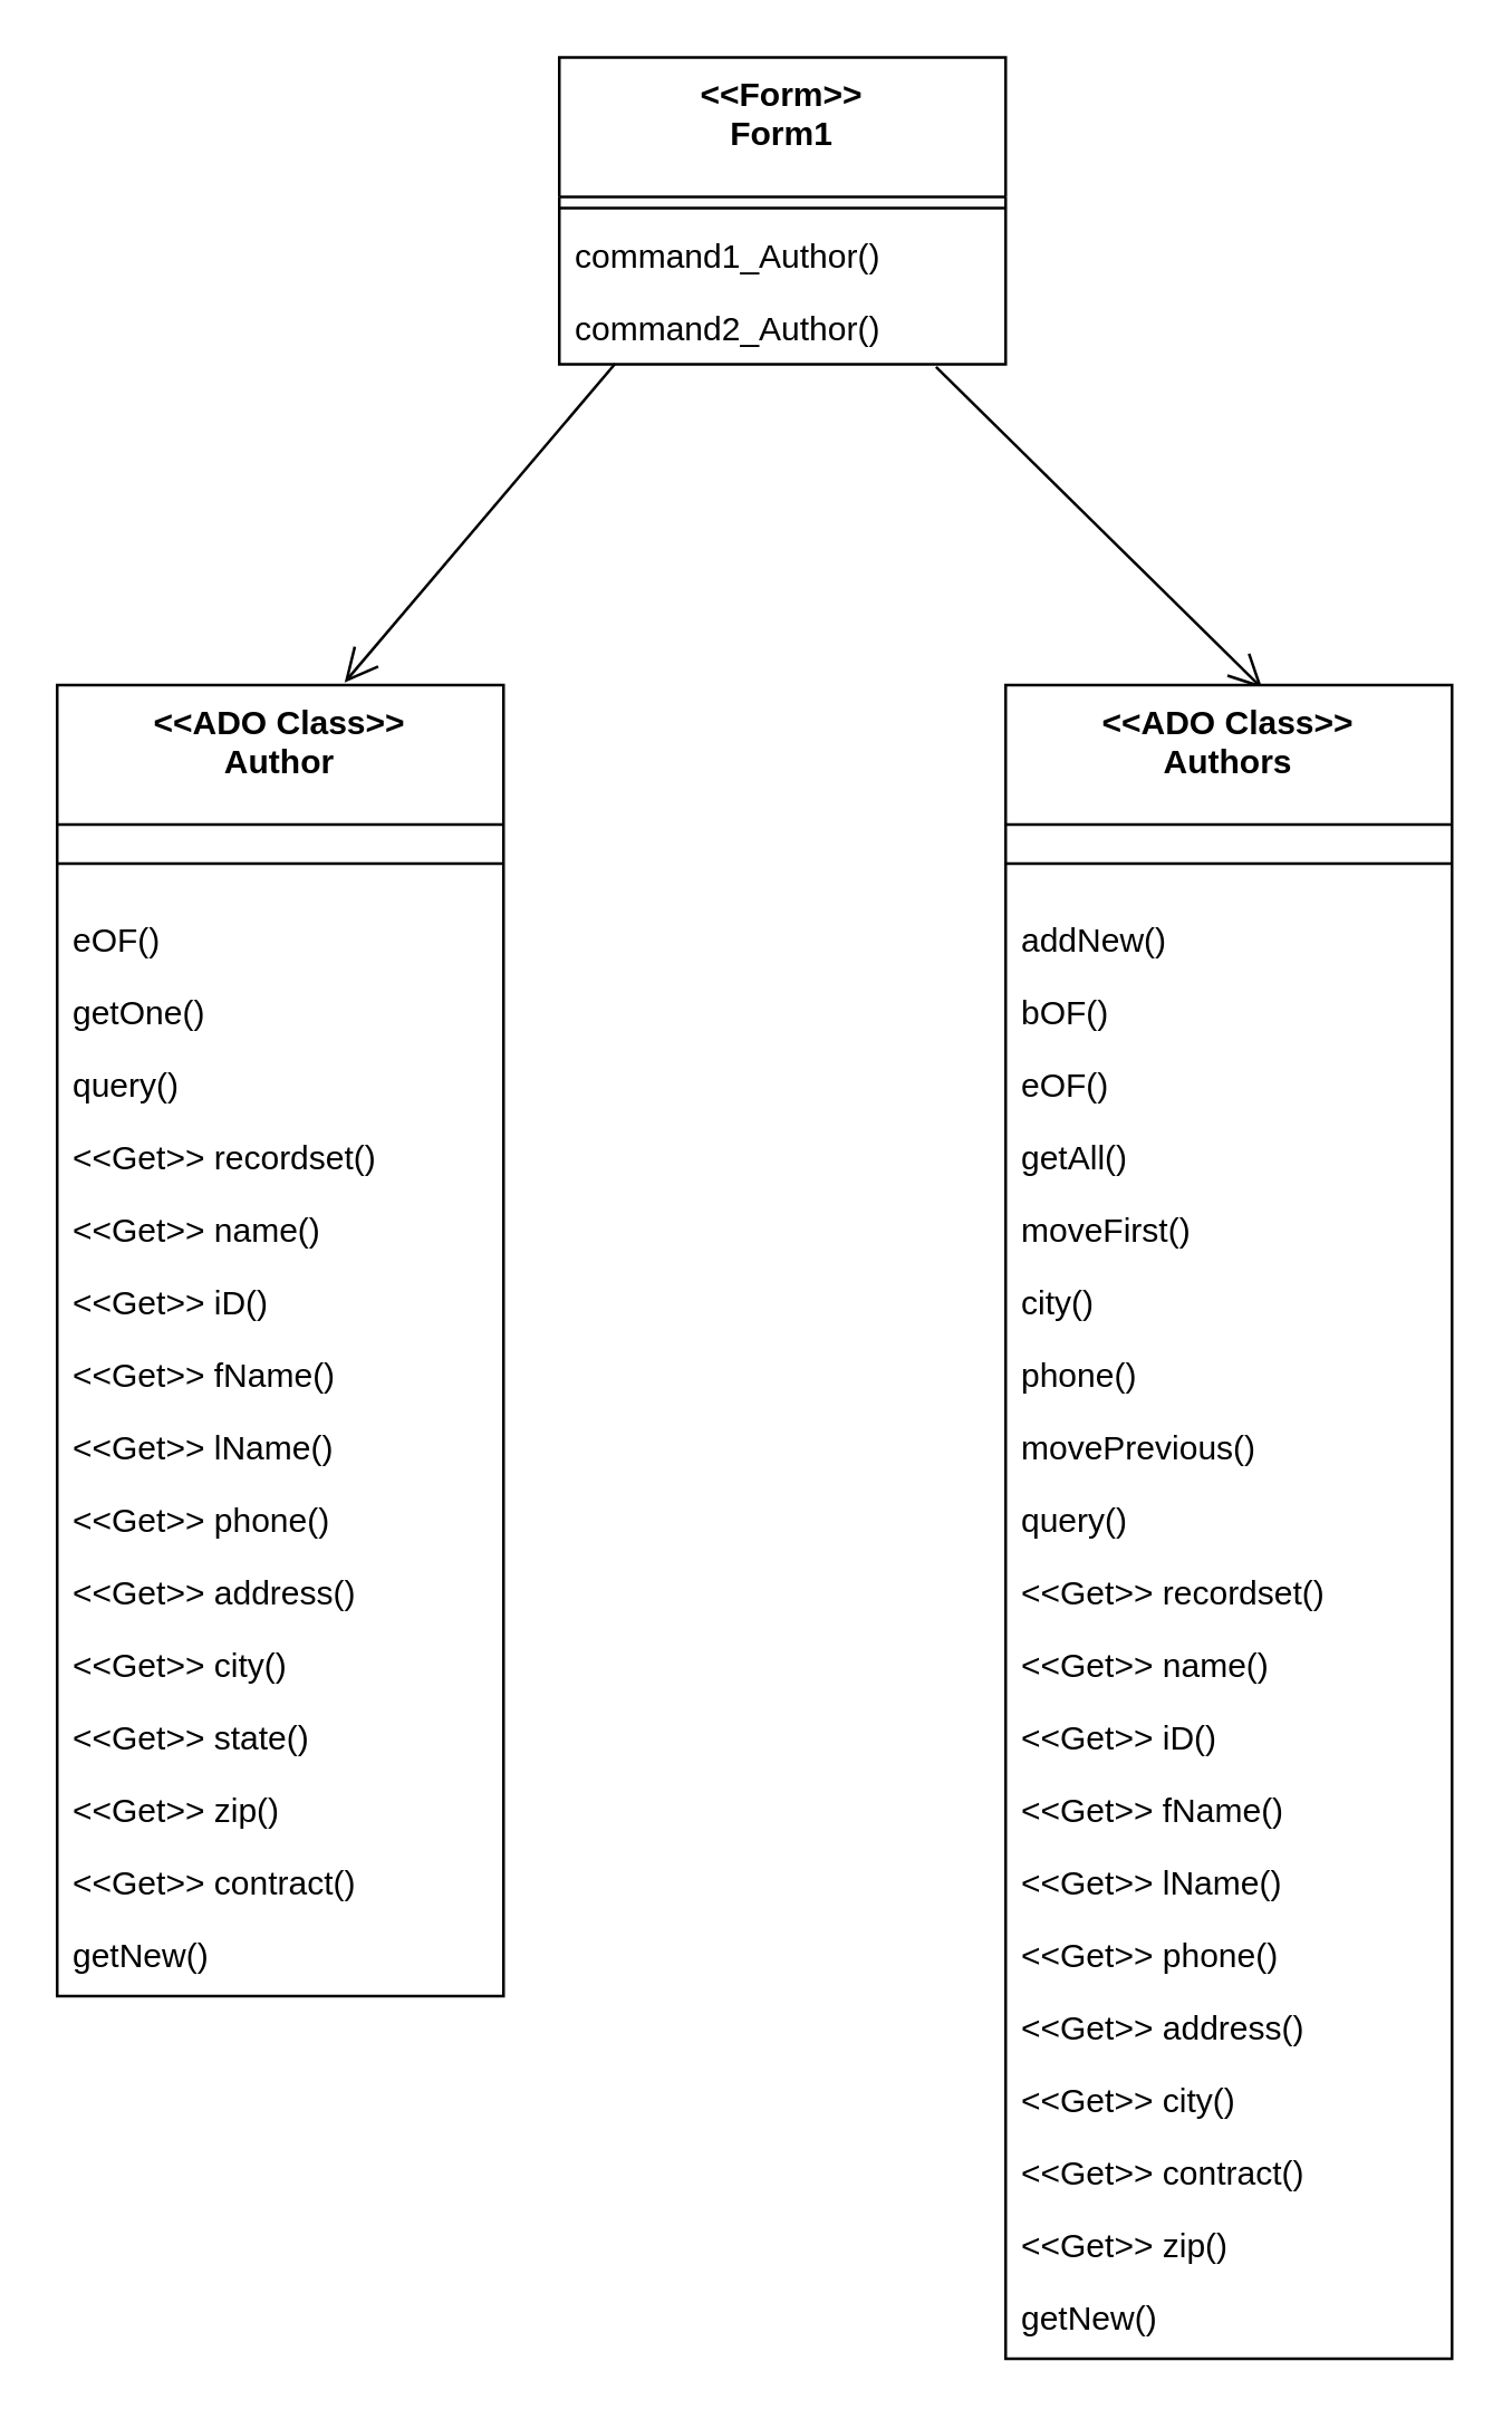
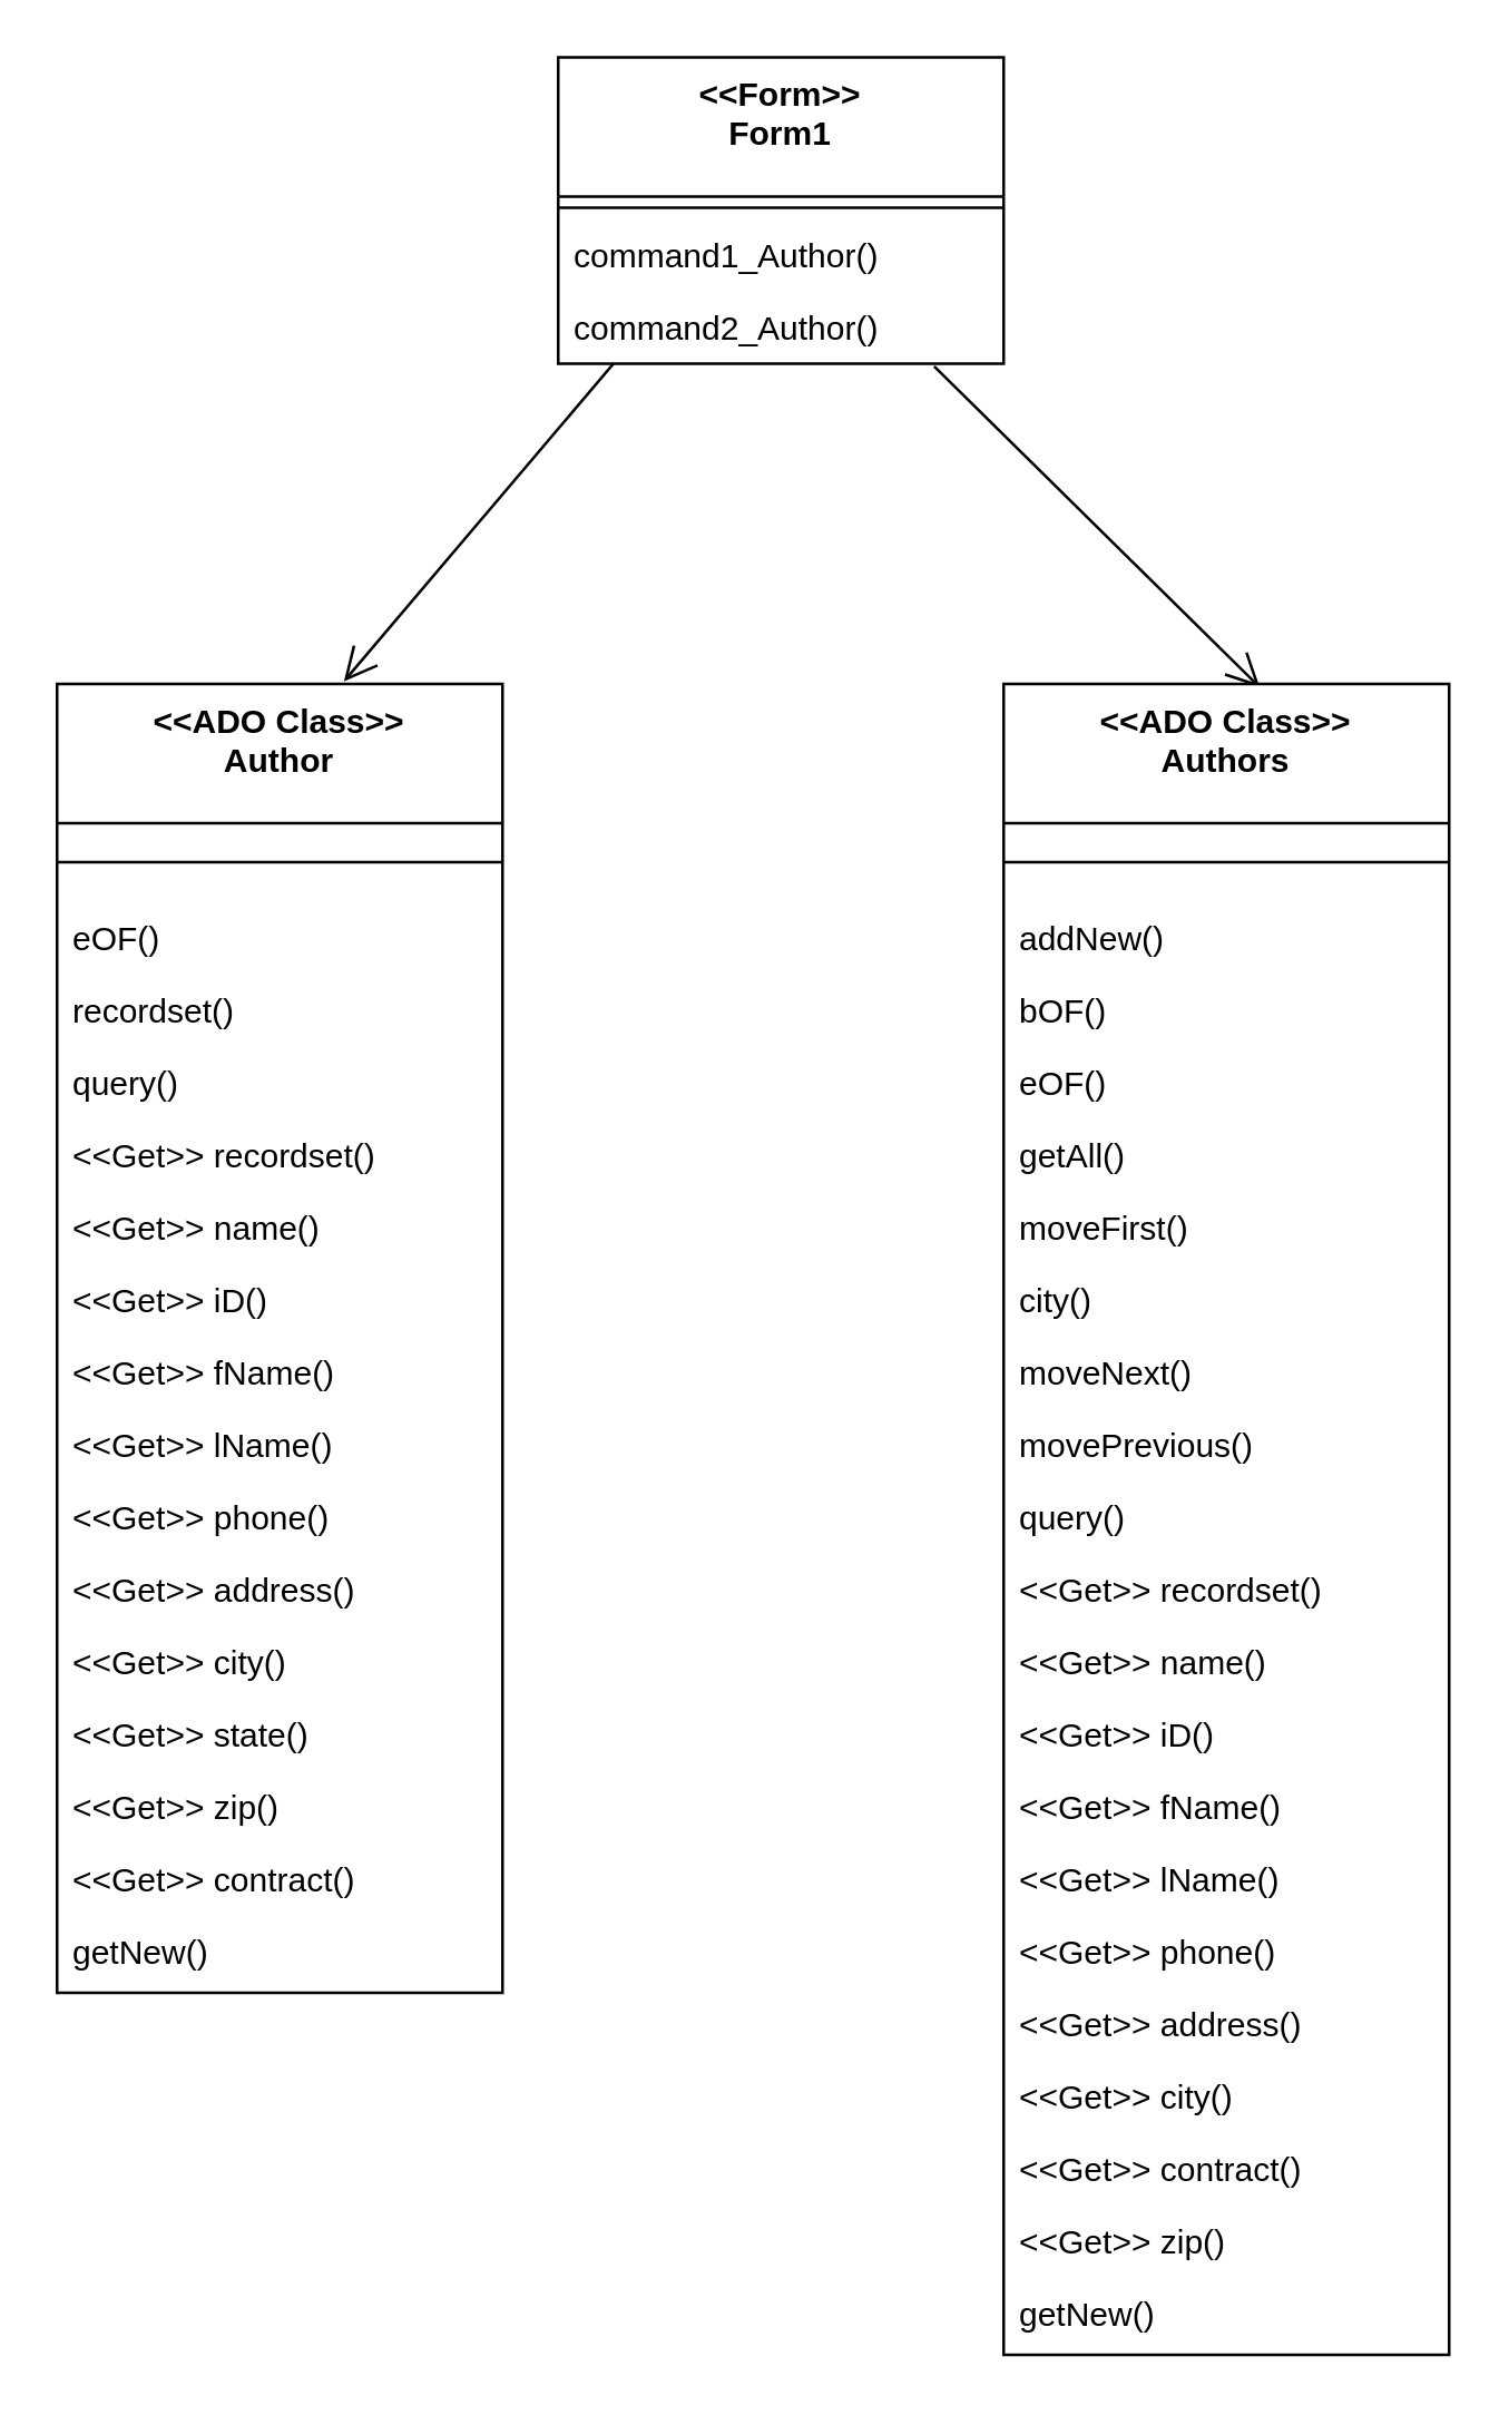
- <mxCell id="10" value="getOne()" style="text;align=left;verticalAlign=top;spacingLeft=4;spacingRight=4;overflow=hidden;rotatable=0;points=[[0,0.5],[1,0.5]];portConstraint=eastwest;" vertex="1" parent="7"><mxGeometry y="104" width="160" height="26" as="geometry" /></mxCell>
+ <mxCell id="10" value="recordset()" style="text;align=left;verticalAlign=top;spacingLeft=4;spacingRight=4;overflow=hidden;rotatable=0;points=[[0,0.5],[1,0.5]];portConstraint=eastwest;" vertex="1" parent="7"><mxGeometry y="104" width="160" height="26" as="geometry" /></mxCell>
- <mxCell id="32" value="phone()" style="text;align=left;verticalAlign=top;spacingLeft=4;spacingRight=4;overflow=hidden;rotatable=0;points=[[0,0.5],[1,0.5]];portConstraint=eastwest;" vertex="1" parent="24"><mxGeometry y="234" width="160" height="26" as="geometry" /></mxCell>
+ <mxCell id="32" value="moveNext()" style="text;align=left;verticalAlign=top;spacingLeft=4;spacingRight=4;overflow=hidden;rotatable=0;points=[[0,0.5],[1,0.5]];portConstraint=eastwest;" vertex="1" parent="24"><mxGeometry y="234" width="160" height="26" as="geometry" /></mxCell>
